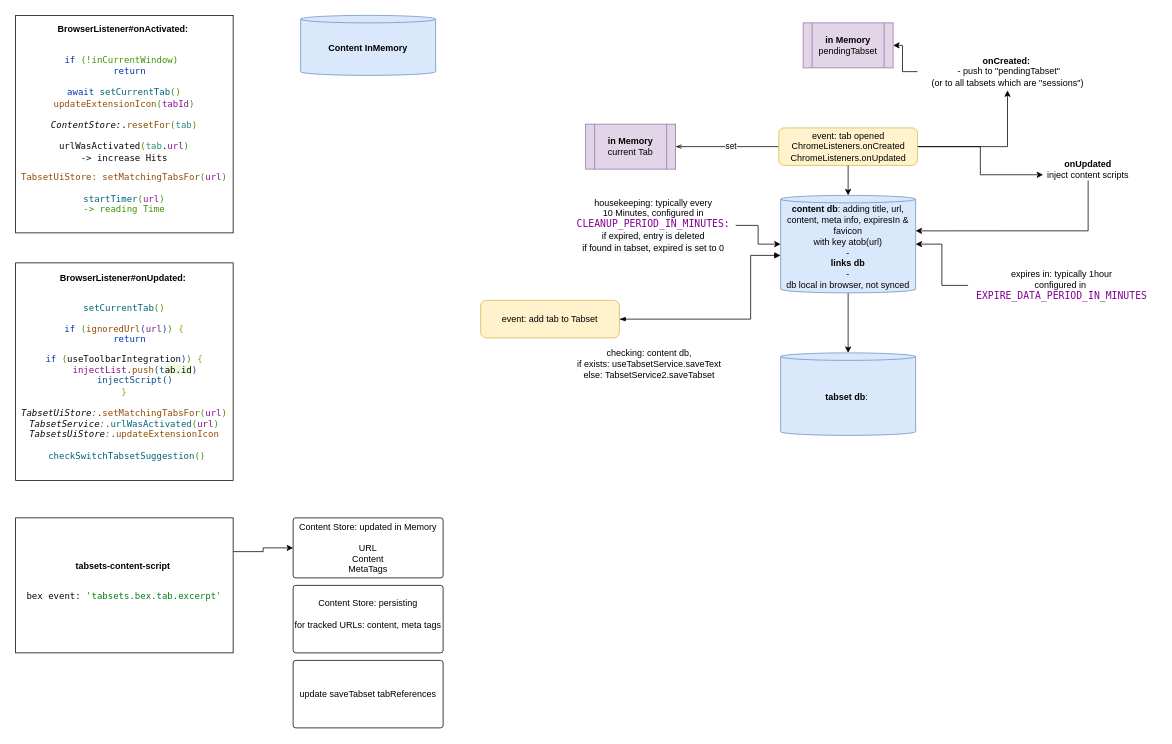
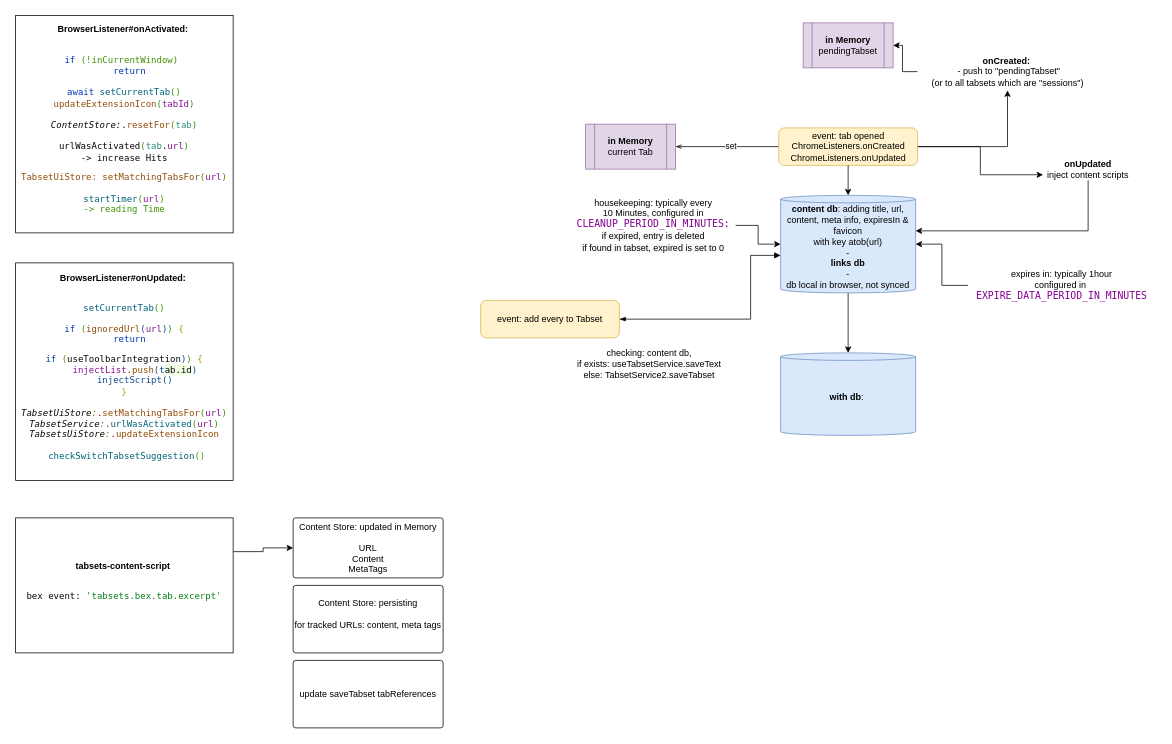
- <mxCell id="31" value="&lt;b&gt;Content InMemory&lt;/b&gt;" style="shape=cylinder3;whiteSpace=wrap;html=1;boundedLbl=1;backgroundOutline=1;size=5;fillColor=#dae8fc;strokeColor=#6c8ebf;" vertex="1" parent="1"><mxGeometry x="400" y="20" width="180" height="80" as="geometry" /></mxCell>
- <mxCell id="17" value="event: add tab to Tabset" style="rounded=1;whiteSpace=wrap;html=1;fillColor=#fff2cc;strokeColor=#d6b656;" parent="1" vertex="1"><mxGeometry x="640" y="400" width="185" height="50" as="geometry" /></mxCell>
+ <mxCell id="17" value="event: add every to Tabset" style="rounded=1;whiteSpace=wrap;html=1;fillColor=#fff2cc;strokeColor=#d6b656;" parent="1" vertex="1"><mxGeometry x="640" y="400" width="185" height="50" as="geometry" /></mxCell>
- <mxCell id="15" value="&lt;b&gt;tabset db&lt;/b&gt;:&amp;nbsp;" style="shape=cylinder3;whiteSpace=wrap;html=1;boundedLbl=1;backgroundOutline=1;size=5;fillColor=#dae8fc;strokeColor=#6c8ebf;" parent="1" vertex="1"><mxGeometry x="1040" y="470" width="180" height="110" as="geometry" /></mxCell>
+ <mxCell id="15" value="&lt;b&gt;with db&lt;/b&gt;:&amp;nbsp;" style="shape=cylinder3;whiteSpace=wrap;html=1;boundedLbl=1;backgroundOutline=1;size=5;fillColor=#dae8fc;strokeColor=#6c8ebf;" parent="1" vertex="1"><mxGeometry x="1040" y="470" width="180" height="110" as="geometry" /></mxCell>
